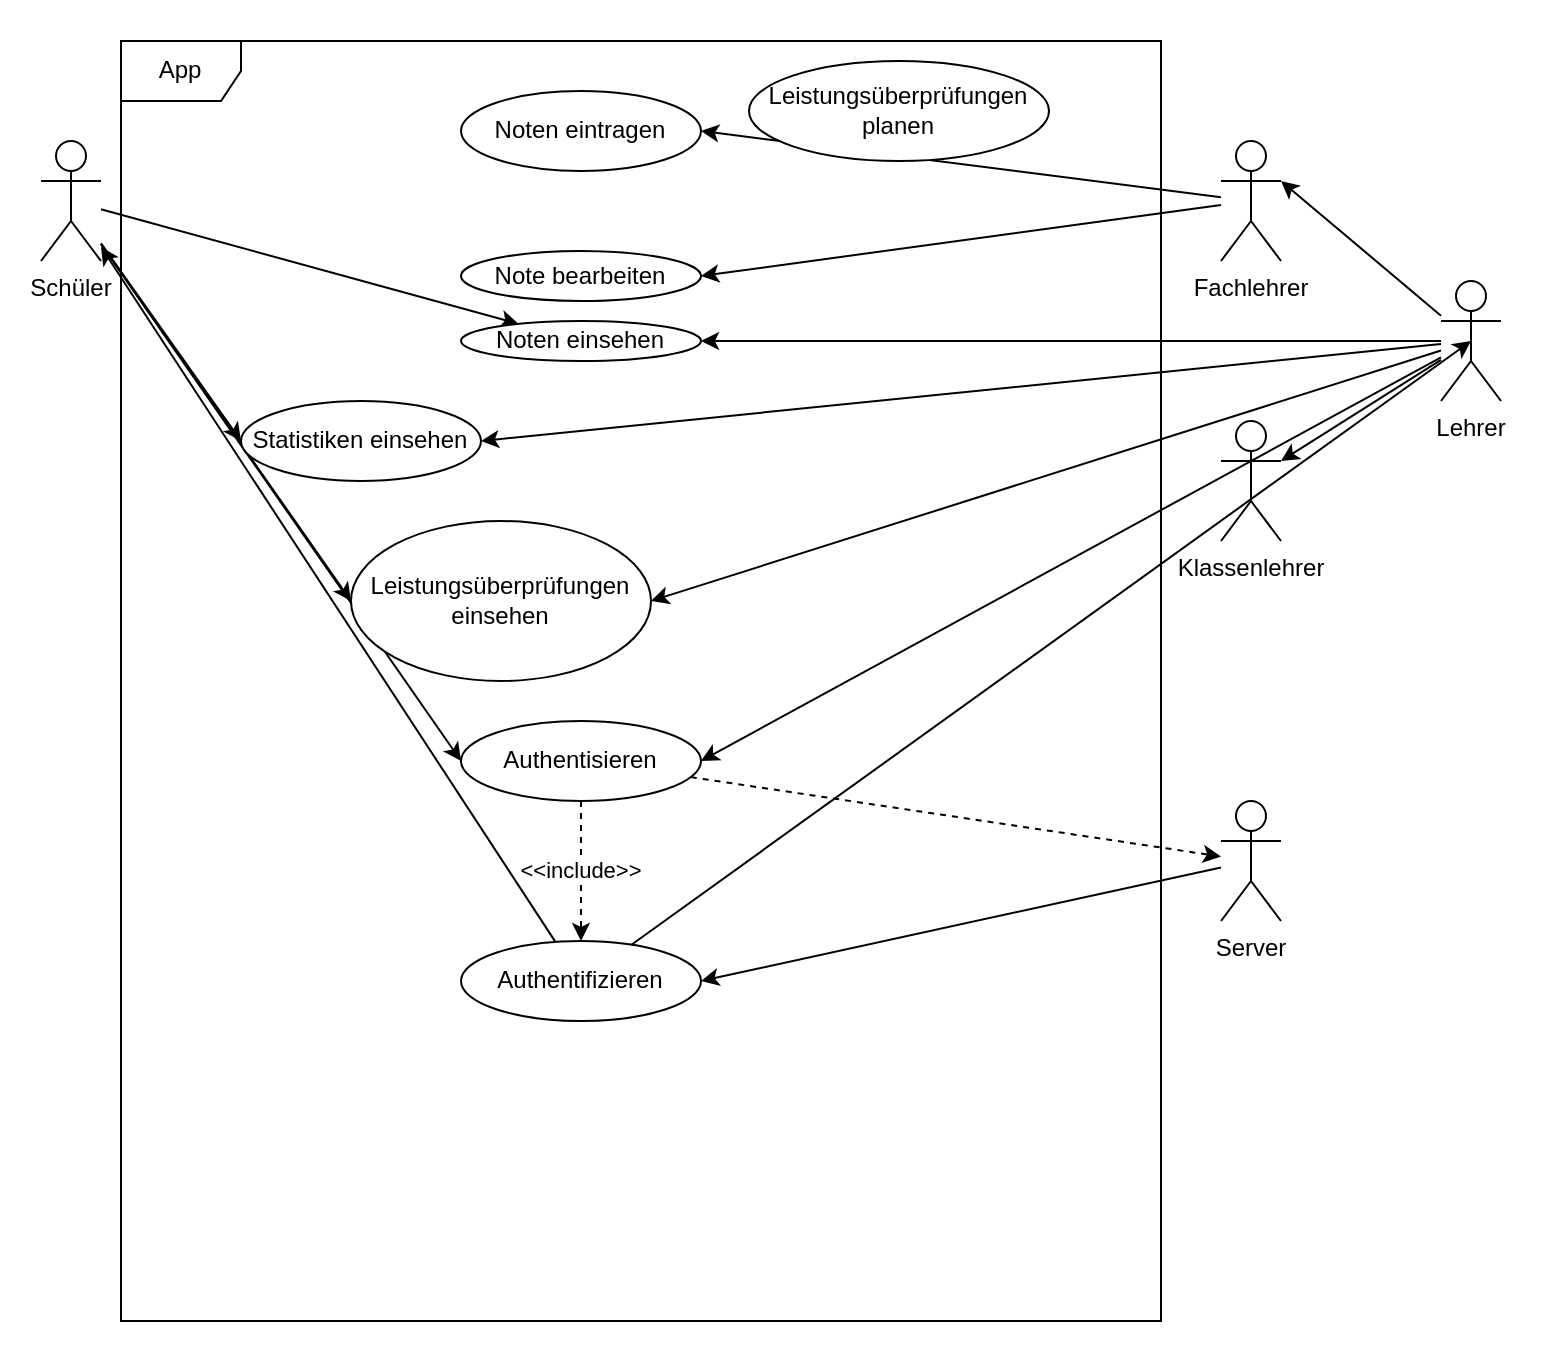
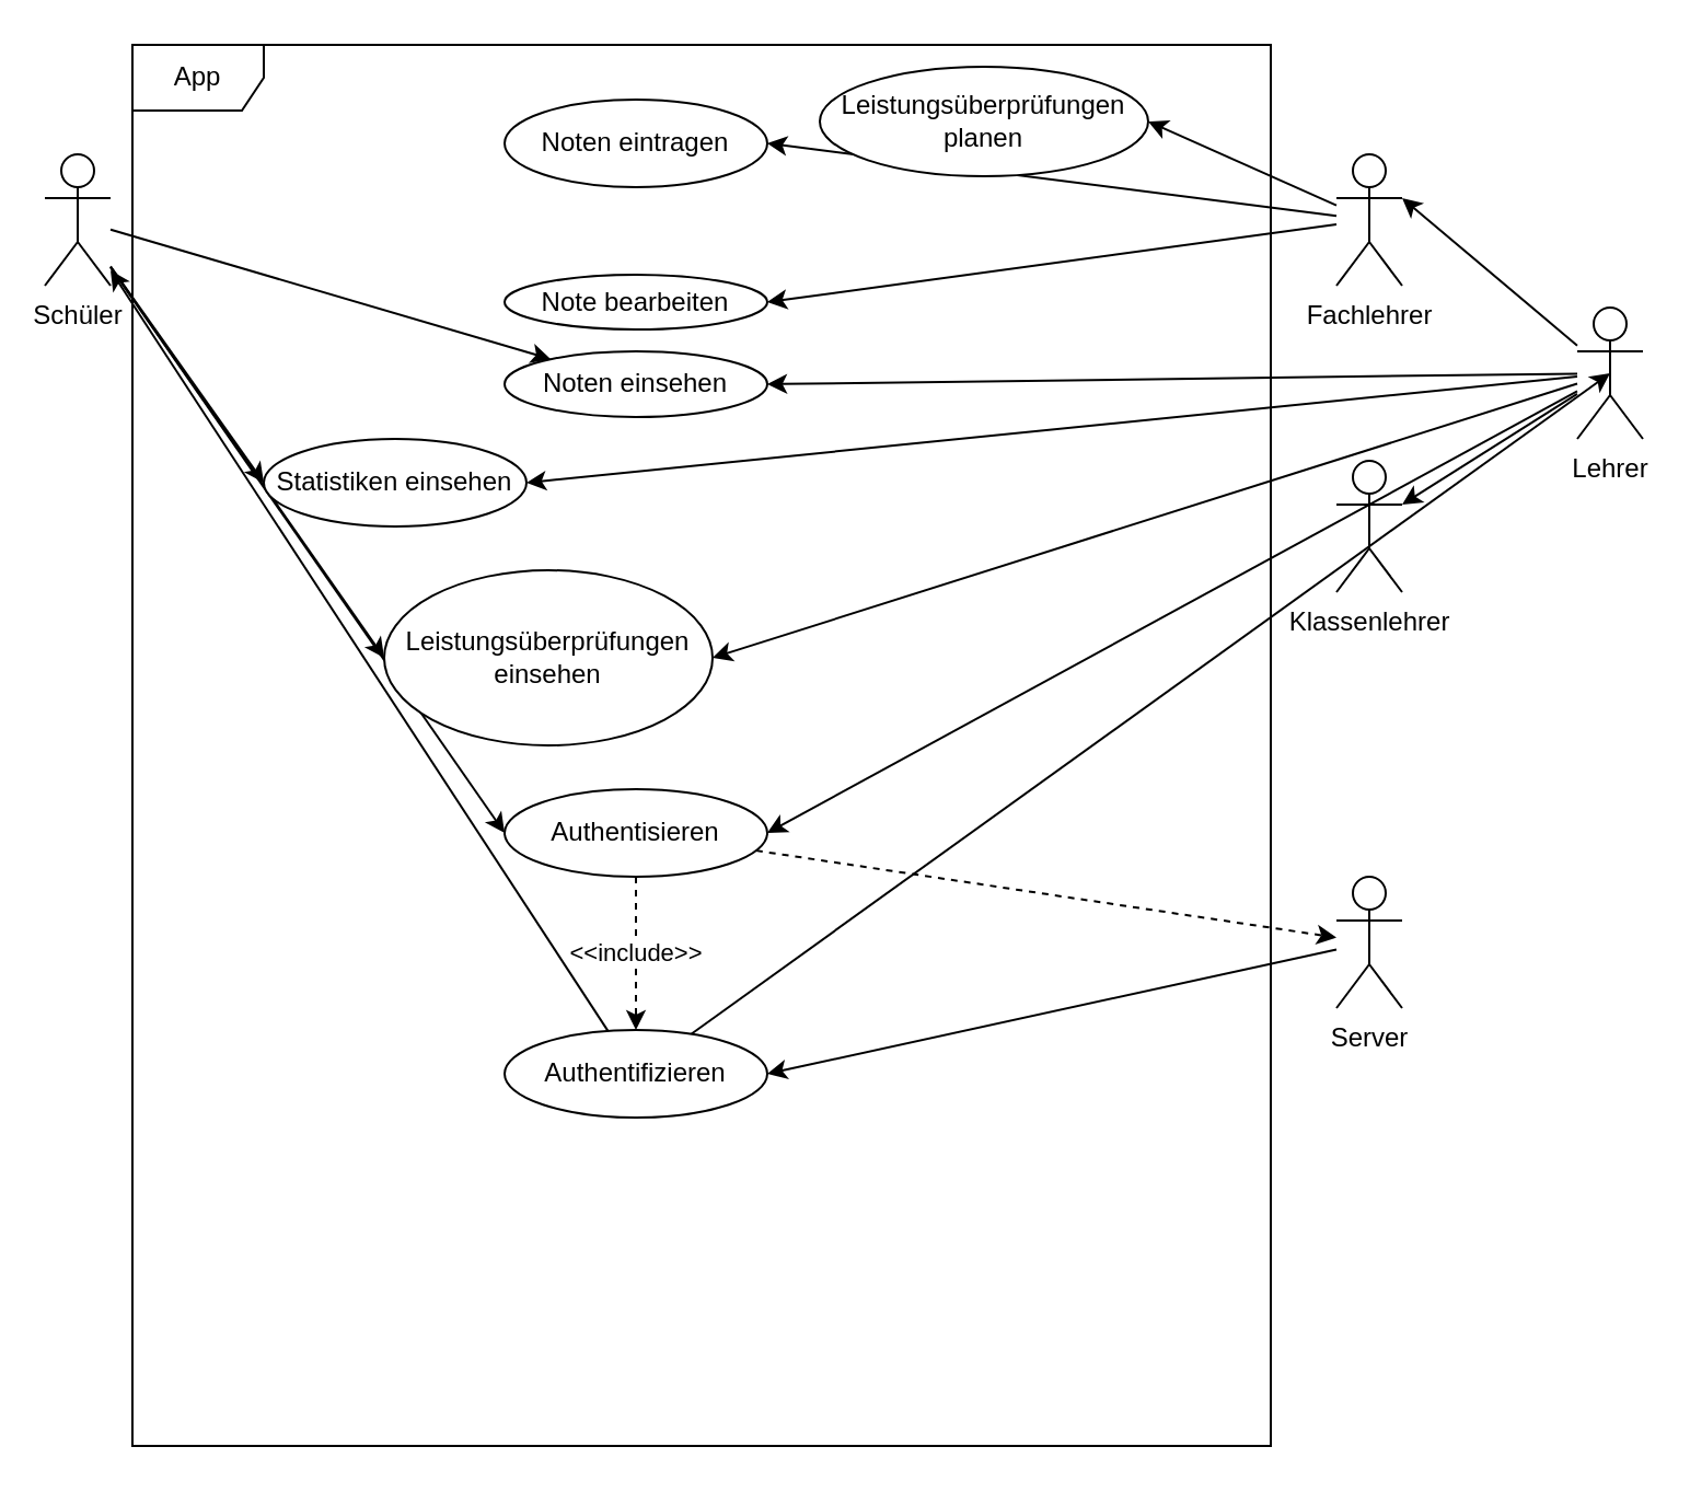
+ <mxCell id="16" style="edgeStyle=none;rounded=0;orthogonalLoop=1;jettySize=auto;html=1;entryX=1;entryY=0.5;entryDx=0;entryDy=0;" edge="1" parent="1" source="18" target="23"><mxGeometry relative="1" as="geometry" /></mxCell>
- <mxCell id="20" value="Noten einsehen" style="ellipse;whiteSpace=wrap;html=1;" vertex="1" parent="1"><mxGeometry x="230" y="160" width="120" height="20" as="geometry" /></mxCell>
+ <mxCell id="20" value="Noten einsehen" style="ellipse;whiteSpace=wrap;html=1;" vertex="1" parent="1"><mxGeometry x="230" y="160" width="120" height="30" as="geometry" /></mxCell>
